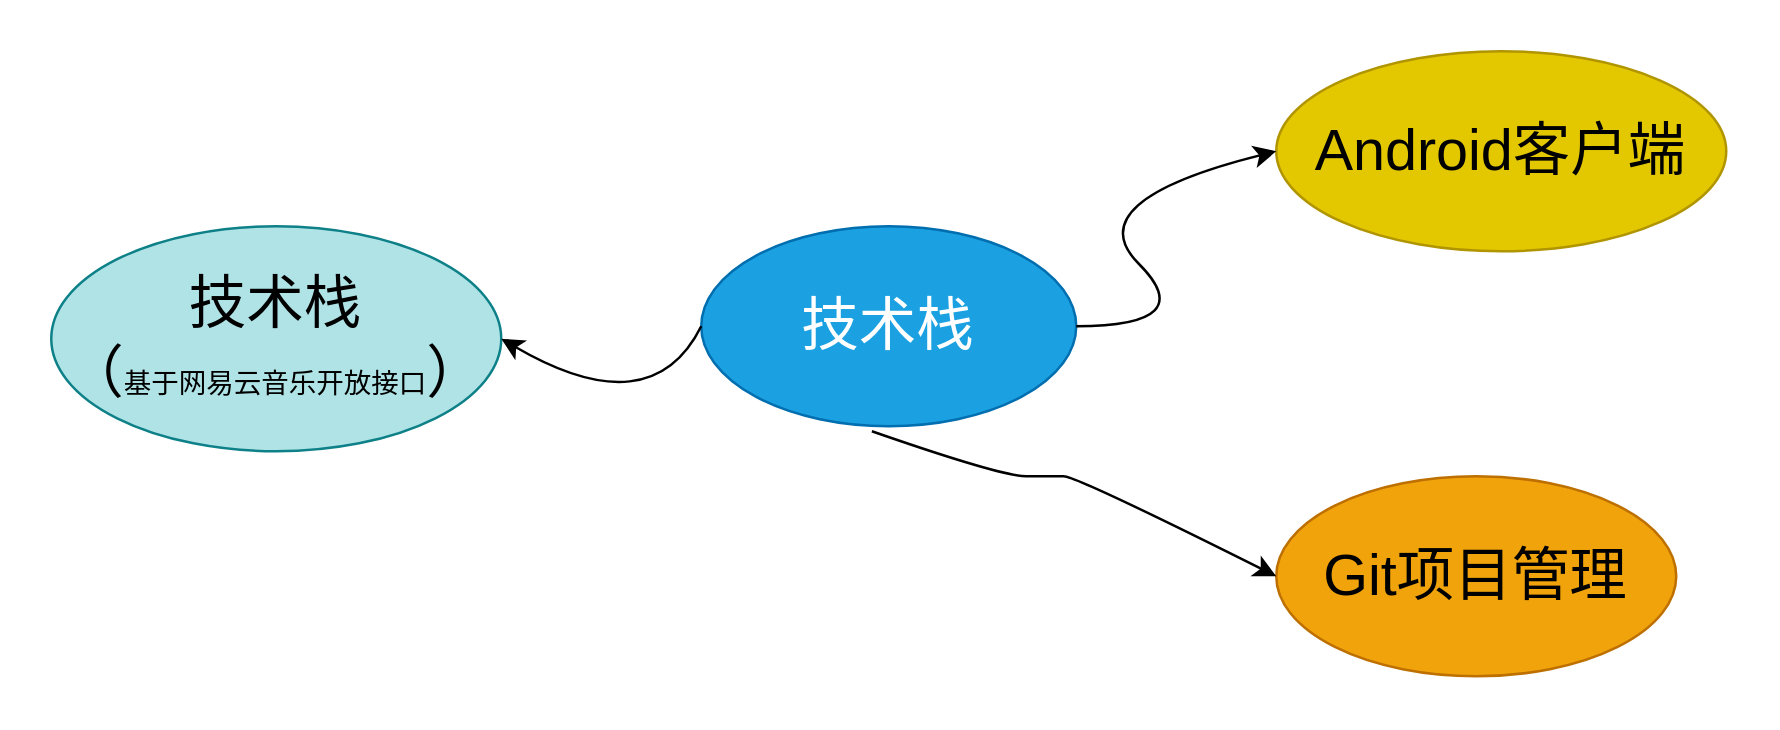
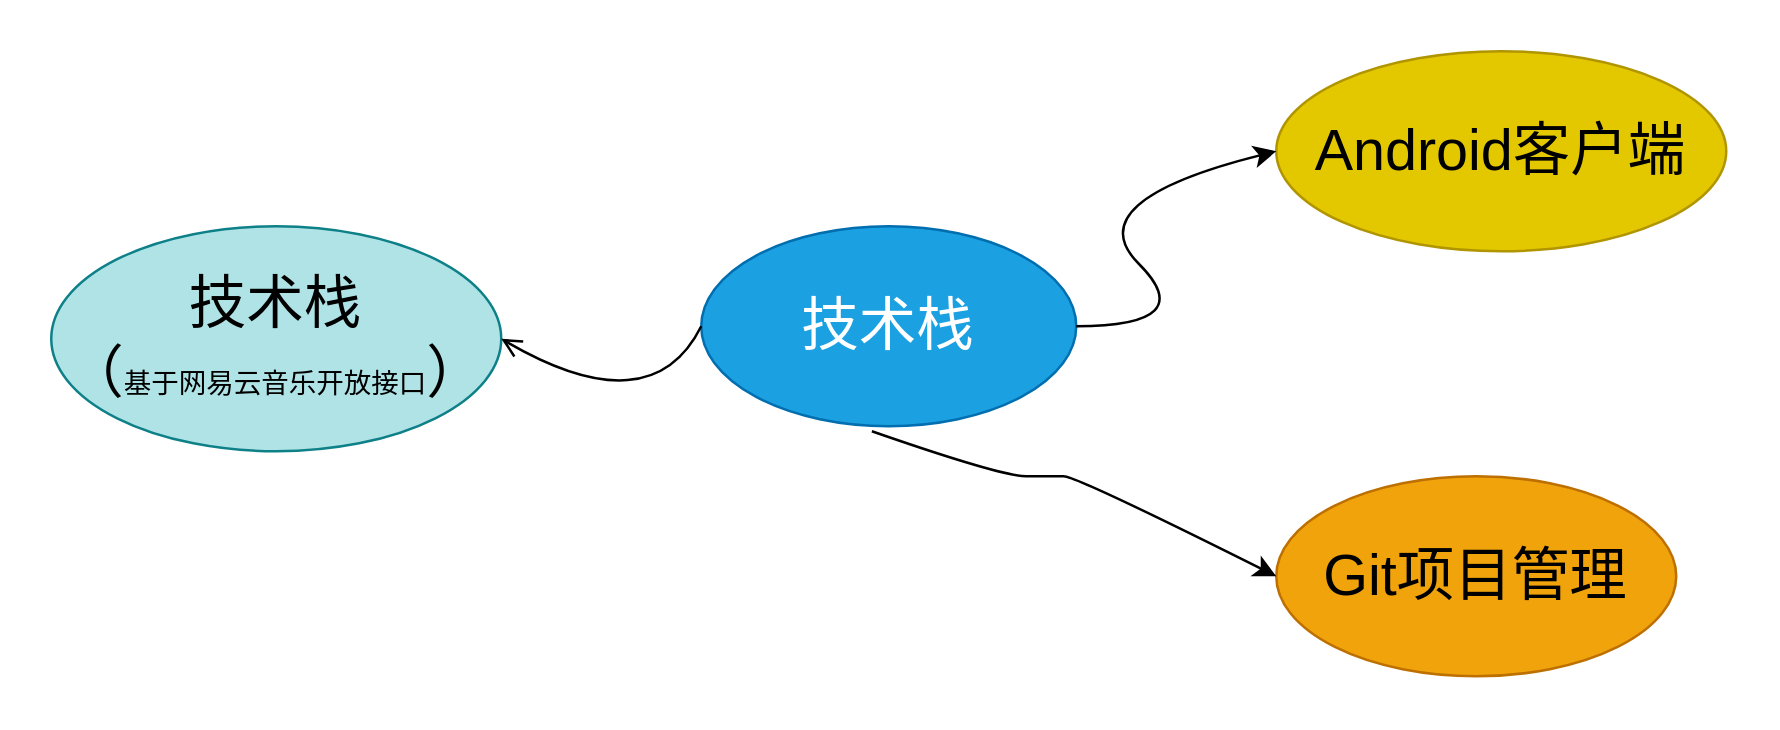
- <mxCell id="8" value="" style="curved=1;endArrow=classic;html=1;rounded=0;fontSize=11;exitX=0;exitY=0.5;exitDx=0;exitDy=0;entryX=1;entryY=0.5;entryDx=0;entryDy=0;" edge="1" parent="1" source="2" target="5"><mxGeometry width="50" height="50" relative="1" as="geometry"><mxPoint x="220" y="220" as="sourcePoint" /><mxPoint x="230" y="150" as="targetPoint" /><Array as="points"><mxPoint x="260" y="170" /></Array></mxGeometry></mxCell>
+ <mxCell id="8" value="" style="curved=1;endArrow=open;html=1;rounded=0;fontSize=11;exitX=0;exitY=0.5;exitDx=0;exitDy=0;entryX=1;entryY=0.5;entryDx=0;entryDy=0;" edge="1" parent="1" source="2" target="5"><mxGeometry width="50" height="50" relative="1" as="geometry"><mxPoint x="220" y="220" as="sourcePoint" /><mxPoint x="230" y="150" as="targetPoint" /><Array as="points"><mxPoint x="260" y="170" /></Array></mxGeometry></mxCell>
